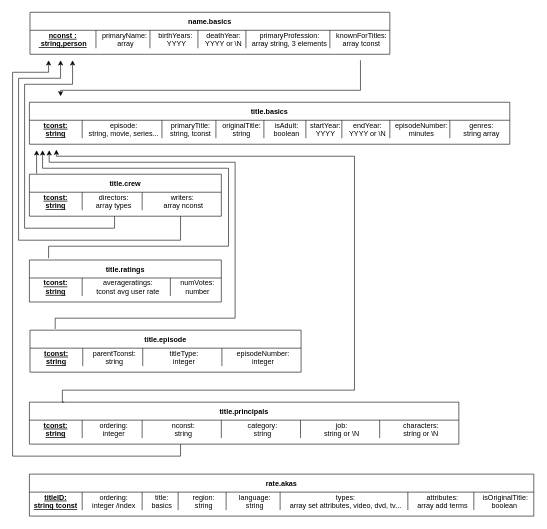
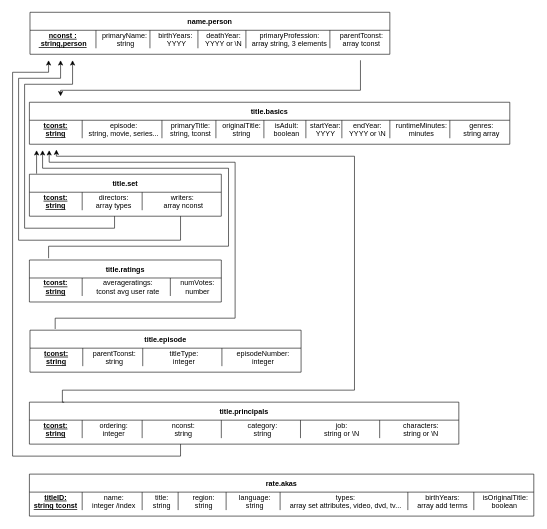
- <mxCell id="2" value="name.basics" style="shape=table;startSize=30;container=1;collapsible=1;childLayout=tableLayout;fixedRows=1;rowLines=0;fontStyle=1;align=center;resizeLast=1;" vertex="1" parent="1"><mxGeometry x="49" y="20" width="600" height="70" as="geometry" /></mxCell>
+ <mxCell id="2" value="name.person" style="shape=table;startSize=30;container=1;collapsible=1;childLayout=tableLayout;fixedRows=1;rowLines=0;fontStyle=1;align=center;resizeLast=1;" vertex="1" parent="1"><mxGeometry x="49" y="20" width="600" height="70" as="geometry" /></mxCell>
- <mxCell id="5" value="primaryName:&#10; array" style="shape=partialRectangle;connectable=0;fillColor=none;top=0;left=0;bottom=0;right=0;align=center;spacingLeft=6;fontStyle=0;overflow=hidden;" vertex="1" parent="3"><mxGeometry x="110" width="90" height="30" as="geometry"><mxRectangle width="90" height="30" as="alternateBounds" /></mxGeometry></mxCell>
+ <mxCell id="5" value="primaryName:&#10; string" style="shape=partialRectangle;connectable=0;fillColor=none;top=0;left=0;bottom=0;right=0;align=center;spacingLeft=6;fontStyle=0;overflow=hidden;" vertex="1" parent="3"><mxGeometry x="110" width="90" height="30" as="geometry"><mxRectangle width="90" height="30" as="alternateBounds" /></mxGeometry></mxCell>
- <mxCell id="9" value="knownForTitles:&#10;array tconst" style="shape=partialRectangle;connectable=0;fillColor=none;top=0;left=0;bottom=0;right=0;align=center;spacingLeft=6;fontStyle=0;overflow=hidden;" vertex="1" parent="3"><mxGeometry x="500" width="100" height="30" as="geometry"><mxRectangle width="100" height="30" as="alternateBounds" /></mxGeometry></mxCell>
+ <mxCell id="9" value="parentTconst:&#10;array tconst" style="shape=partialRectangle;connectable=0;fillColor=none;top=0;left=0;bottom=0;right=0;align=center;spacingLeft=6;fontStyle=0;overflow=hidden;" vertex="1" parent="3"><mxGeometry x="500" width="100" height="30" as="geometry"><mxRectangle width="100" height="30" as="alternateBounds" /></mxGeometry></mxCell>
- <mxCell id="29" value="episodeNumber:&#10;minutes" style="shape=partialRectangle;connectable=0;fillColor=none;top=0;left=0;bottom=0;right=0;align=center;spacingLeft=6;fontStyle=0;overflow=hidden;" vertex="1" parent="21"><mxGeometry x="601.0" width="100" height="30" as="geometry"><mxRectangle width="100" height="30" as="alternateBounds" /></mxGeometry></mxCell>
+ <mxCell id="29" value="runtimeMinutes:&#10;minutes" style="shape=partialRectangle;connectable=0;fillColor=none;top=0;left=0;bottom=0;right=0;align=center;spacingLeft=6;fontStyle=0;overflow=hidden;" vertex="1" parent="21"><mxGeometry x="601.0" width="100" height="30" as="geometry"><mxRectangle width="100" height="30" as="alternateBounds" /></mxGeometry></mxCell>
- <mxCell id="31" value="title.crew" style="shape=table;startSize=30;container=1;collapsible=1;childLayout=tableLayout;fixedRows=1;rowLines=0;fontStyle=1;align=center;resizeLast=1;" vertex="1" parent="1"><mxGeometry x="48" y="290" width="320" height="70" as="geometry" /></mxCell>
+ <mxCell id="31" value="title.set" style="shape=table;startSize=30;container=1;collapsible=1;childLayout=tableLayout;fixedRows=1;rowLines=0;fontStyle=1;align=center;resizeLast=1;" vertex="1" parent="1"><mxGeometry x="48" y="290" width="320" height="70" as="geometry" /></mxCell>
- <mxCell id="13" value="ordering:&#10;integer /index" style="shape=partialRectangle;connectable=0;fillColor=none;top=0;left=0;bottom=0;right=0;align=center;spacingLeft=6;fontStyle=0;overflow=hidden;" vertex="1" parent="11"><mxGeometry x="88.0" width="100" height="30" as="geometry"><mxRectangle width="100" height="30" as="alternateBounds" /></mxGeometry></mxCell>
+ <mxCell id="13" value="name:&#10;integer /index" style="shape=partialRectangle;connectable=0;fillColor=none;top=0;left=0;bottom=0;right=0;align=center;spacingLeft=6;fontStyle=0;overflow=hidden;" vertex="1" parent="11"><mxGeometry x="88.0" width="100" height="30" as="geometry"><mxRectangle width="100" height="30" as="alternateBounds" /></mxGeometry></mxCell>
- <mxCell id="14" value="title:&#10;basics" style="shape=partialRectangle;connectable=0;fillColor=none;top=0;left=0;bottom=0;right=0;align=center;spacingLeft=6;fontStyle=0;overflow=hidden;" vertex="1" parent="11"><mxGeometry x="188.0" width="60" height="30" as="geometry"><mxRectangle width="60" height="30" as="alternateBounds" /></mxGeometry></mxCell>
+ <mxCell id="14" value="title:&#10;string" style="shape=partialRectangle;connectable=0;fillColor=none;top=0;left=0;bottom=0;right=0;align=center;spacingLeft=6;fontStyle=0;overflow=hidden;" vertex="1" parent="11"><mxGeometry x="188.0" width="60" height="30" as="geometry"><mxRectangle width="60" height="30" as="alternateBounds" /></mxGeometry></mxCell>
- <mxCell id="18" value="attributes:&#10;array add terms" style="shape=partialRectangle;connectable=0;fillColor=none;top=0;left=0;bottom=0;right=0;align=center;spacingLeft=6;fontStyle=0;overflow=hidden;" vertex="1" parent="11"><mxGeometry x="631" width="110" height="30" as="geometry"><mxRectangle width="110" height="30" as="alternateBounds" /></mxGeometry></mxCell>
+ <mxCell id="18" value="birthYears:&#10;array add terms" style="shape=partialRectangle;connectable=0;fillColor=none;top=0;left=0;bottom=0;right=0;align=center;spacingLeft=6;fontStyle=0;overflow=hidden;" vertex="1" parent="11"><mxGeometry x="631" width="110" height="30" as="geometry"><mxRectangle width="110" height="30" as="alternateBounds" /></mxGeometry></mxCell>
